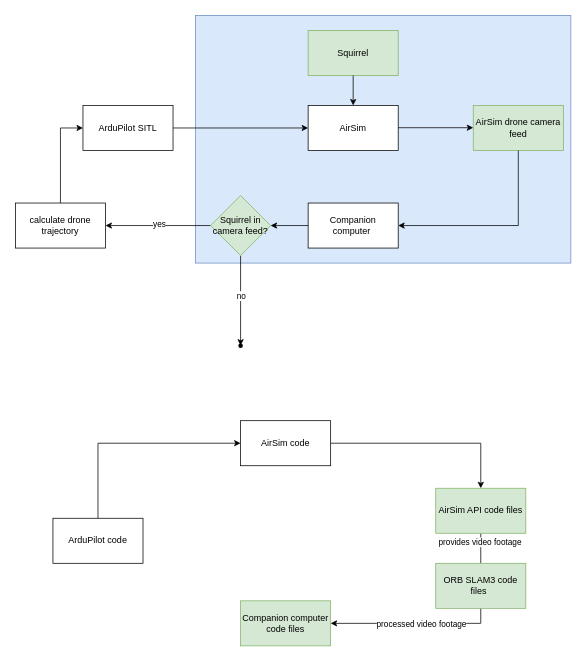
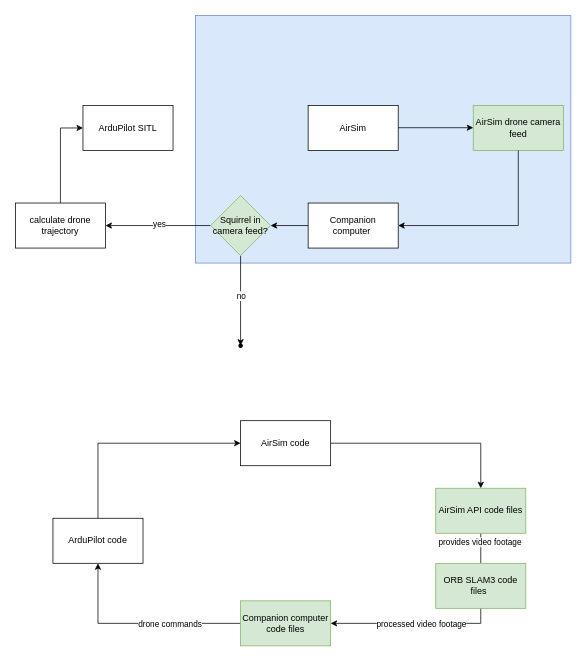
- <mxCell id="11" value="Squirrel" style="rounded=0;whiteSpace=wrap;html=1;fillColor=#d5e8d4;strokeColor=#82b366;" parent="1" vertex="1"><mxGeometry x="410" y="40" width="120" height="60" as="geometry" /></mxCell>
- <mxCell id="12" value="" style="endArrow=classic;html=1;rounded=0;entryX=0.5;entryY=0;entryDx=0;entryDy=0;exitX=0.5;exitY=1;exitDx=0;exitDy=0;" parent="1" source="11" target="4" edge="1"><mxGeometry width="50" height="50" relative="1" as="geometry"><mxPoint x="690" y="260" as="sourcePoint" /><mxPoint x="530" y="320" as="targetPoint" /><Array as="points" /></mxGeometry></mxCell>
- <mxCell id="5" value="" style="endArrow=classic;html=1;rounded=0;exitX=1;exitY=0.5;exitDx=0;exitDy=0;entryX=0;entryY=0.5;entryDx=0;entryDy=0;" parent="1" source="3" target="4" edge="1"><mxGeometry width="50" height="50" relative="1" as="geometry"><mxPoint x="440" y="330" as="sourcePoint" /><mxPoint x="490" y="280" as="targetPoint" /></mxGeometry></mxCell>
+ <mxCell id="25" style="edgeStyle=orthogonalEdgeStyle;rounded=0;orthogonalLoop=1;jettySize=auto;html=1;exitX=0;exitY=0.5;exitDx=0;exitDy=0;" parent="1" source="27" target="22" edge="1"><mxGeometry relative="1" as="geometry" /></mxCell>
+ <mxCell id="26" value="drone commands" style="edgeLabel;html=1;align=center;verticalAlign=middle;resizable=0;points=[];" parent="25" vertex="1" connectable="0"><mxGeometry x="-0.296" y="5" relative="1" as="geometry"><mxPoint y="-5" as="offset" /></mxGeometry></mxCell>
